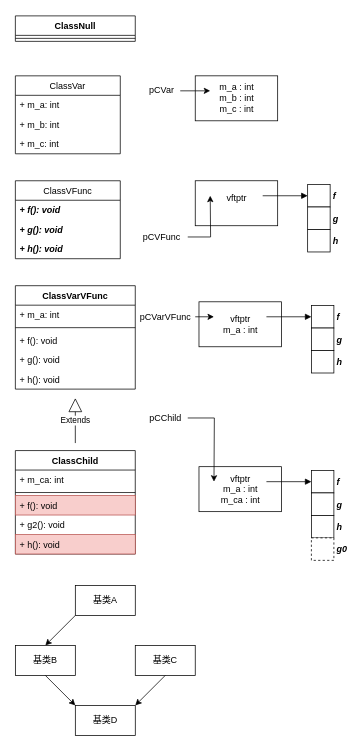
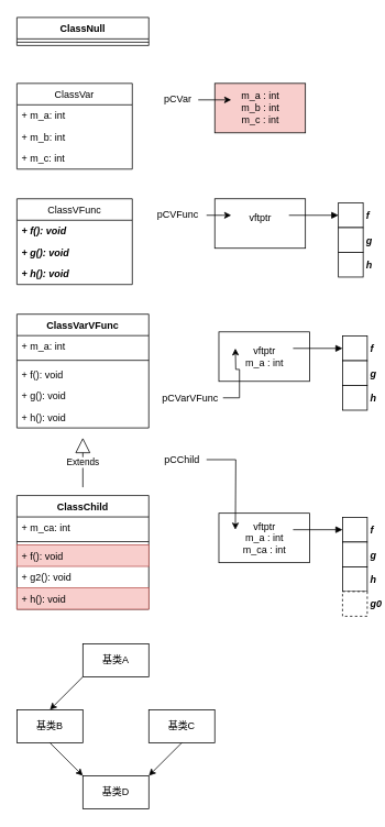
- <mxCell id="8" value="m_a : int&lt;br&gt;m_b : int&lt;br&gt;m_c : int" style="html=1;" parent="1" vertex="1"><mxGeometry x="260" y="100" width="110" height="60" as="geometry" /></mxCell>
+ <mxCell id="8" value="m_a : int&lt;br&gt;m_b : int&lt;br&gt;m_c : int" style="html=1;fillColor=#f8cecc;" parent="1" vertex="1"><mxGeometry x="260" y="100" width="110" height="60" as="geometry" /></mxCell>
- <mxCell id="17" value="pCVFunc" style="text;html=1;align=center;verticalAlign=middle;resizable=0;points=[];autosize=1;strokeColor=none;" parent="1" vertex="1"><mxGeometry x="180" y="305" width="70" height="20" as="geometry" /></mxCell>
+ <mxCell id="17" value="pCVFunc" style="text;html=1;align=center;verticalAlign=middle;resizable=0;points=[];autosize=1;strokeColor=none;" parent="1" vertex="1"><mxGeometry x="180" y="250" width="70" height="20" as="geometry" /></mxCell>
- <mxCell id="30" value="pCVarVFunc" style="text;html=1;align=center;verticalAlign=middle;resizable=0;points=[];autosize=1;strokeColor=none;" parent="1" vertex="1"><mxGeometry x="180" y="411.5" width="80" height="20" as="geometry" /></mxCell>
+ <mxCell id="30" value="pCVarVFunc" style="text;html=1;align=center;verticalAlign=middle;resizable=0;points=[];autosize=1;strokeColor=none;" parent="1" vertex="1"><mxGeometry x="190" y="471.5" width="80" height="20" as="geometry" /></mxCell>
